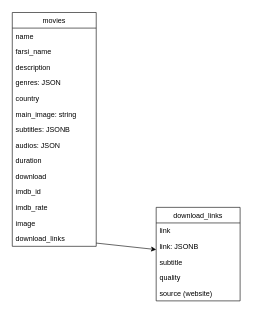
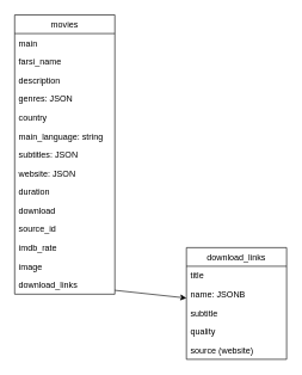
- <mxCell id="3" value="name" style="text;strokeColor=none;fillColor=none;align=left;verticalAlign=top;spacingLeft=4;spacingRight=4;overflow=hidden;rotatable=0;points=[[0,0.5],[1,0.5]];portConstraint=eastwest;" parent="2" vertex="1"><mxGeometry y="26" width="140" height="26" as="geometry" /></mxCell>
+ <mxCell id="3" value="main" style="text;strokeColor=none;fillColor=none;align=left;verticalAlign=top;spacingLeft=4;spacingRight=4;overflow=hidden;rotatable=0;points=[[0,0.5],[1,0.5]];portConstraint=eastwest;" parent="2" vertex="1"><mxGeometry y="26" width="140" height="26" as="geometry" /></mxCell>
- <mxCell id="8" value="main_image: string" style="text;strokeColor=none;fillColor=none;align=left;verticalAlign=top;spacingLeft=4;spacingRight=4;overflow=hidden;rotatable=0;points=[[0,0.5],[1,0.5]];portConstraint=eastwest;" parent="2" vertex="1"><mxGeometry y="156" width="140" height="26" as="geometry" /></mxCell>
+ <mxCell id="8" value="main_language: string" style="text;strokeColor=none;fillColor=none;align=left;verticalAlign=top;spacingLeft=4;spacingRight=4;overflow=hidden;rotatable=0;points=[[0,0.5],[1,0.5]];portConstraint=eastwest;" parent="2" vertex="1"><mxGeometry y="156" width="140" height="26" as="geometry" /></mxCell>
- <mxCell id="9" value="subtitles: JSONB" style="text;strokeColor=none;fillColor=none;align=left;verticalAlign=top;spacingLeft=4;spacingRight=4;overflow=hidden;rotatable=0;points=[[0,0.5],[1,0.5]];portConstraint=eastwest;" parent="2" vertex="1"><mxGeometry y="182" width="140" height="26" as="geometry" /></mxCell>
+ <mxCell id="9" value="subtitles: JSON" style="text;strokeColor=none;fillColor=none;align=left;verticalAlign=top;spacingLeft=4;spacingRight=4;overflow=hidden;rotatable=0;points=[[0,0.5],[1,0.5]];portConstraint=eastwest;" parent="2" vertex="1"><mxGeometry y="182" width="140" height="26" as="geometry" /></mxCell>
- <mxCell id="10" value="audios: JSON" style="text;strokeColor=none;fillColor=none;align=left;verticalAlign=top;spacingLeft=4;spacingRight=4;overflow=hidden;rotatable=0;points=[[0,0.5],[1,0.5]];portConstraint=eastwest;" parent="2" vertex="1"><mxGeometry y="208" width="140" height="26" as="geometry" /></mxCell>
+ <mxCell id="10" value="website: JSON" style="text;strokeColor=none;fillColor=none;align=left;verticalAlign=top;spacingLeft=4;spacingRight=4;overflow=hidden;rotatable=0;points=[[0,0.5],[1,0.5]];portConstraint=eastwest;" parent="2" vertex="1"><mxGeometry y="208" width="140" height="26" as="geometry" /></mxCell>
- <mxCell id="13" value="imdb_id" style="text;strokeColor=none;fillColor=none;align=left;verticalAlign=top;spacingLeft=4;spacingRight=4;overflow=hidden;rotatable=0;points=[[0,0.5],[1,0.5]];portConstraint=eastwest;" parent="2" vertex="1"><mxGeometry y="286" width="140" height="26" as="geometry" /></mxCell>
+ <mxCell id="13" value="source_id" style="text;strokeColor=none;fillColor=none;align=left;verticalAlign=top;spacingLeft=4;spacingRight=4;overflow=hidden;rotatable=0;points=[[0,0.5],[1,0.5]];portConstraint=eastwest;" parent="2" vertex="1"><mxGeometry y="286" width="140" height="26" as="geometry" /></mxCell>
- <mxCell id="19" value="link" style="text;strokeColor=none;fillColor=none;align=left;verticalAlign=top;spacingLeft=4;spacingRight=4;overflow=hidden;rotatable=0;points=[[0,0.5],[1,0.5]];portConstraint=eastwest;" vertex="1" parent="18"><mxGeometry y="26" width="140" height="26" as="geometry" /></mxCell>
+ <mxCell id="19" value="title" style="text;strokeColor=none;fillColor=none;align=left;verticalAlign=top;spacingLeft=4;spacingRight=4;overflow=hidden;rotatable=0;points=[[0,0.5],[1,0.5]];portConstraint=eastwest;" vertex="1" parent="18"><mxGeometry y="26" width="140" height="26" as="geometry" /></mxCell>
- <mxCell id="20" value="link: JSONB" style="text;strokeColor=none;fillColor=none;align=left;verticalAlign=top;spacingLeft=4;spacingRight=4;overflow=hidden;rotatable=0;points=[[0,0.5],[1,0.5]];portConstraint=eastwest;" vertex="1" parent="18"><mxGeometry y="52" width="140" height="26" as="geometry" /></mxCell>
+ <mxCell id="20" value="name: JSONB" style="text;strokeColor=none;fillColor=none;align=left;verticalAlign=top;spacingLeft=4;spacingRight=4;overflow=hidden;rotatable=0;points=[[0,0.5],[1,0.5]];portConstraint=eastwest;" vertex="1" parent="18"><mxGeometry y="52" width="140" height="26" as="geometry" /></mxCell>
